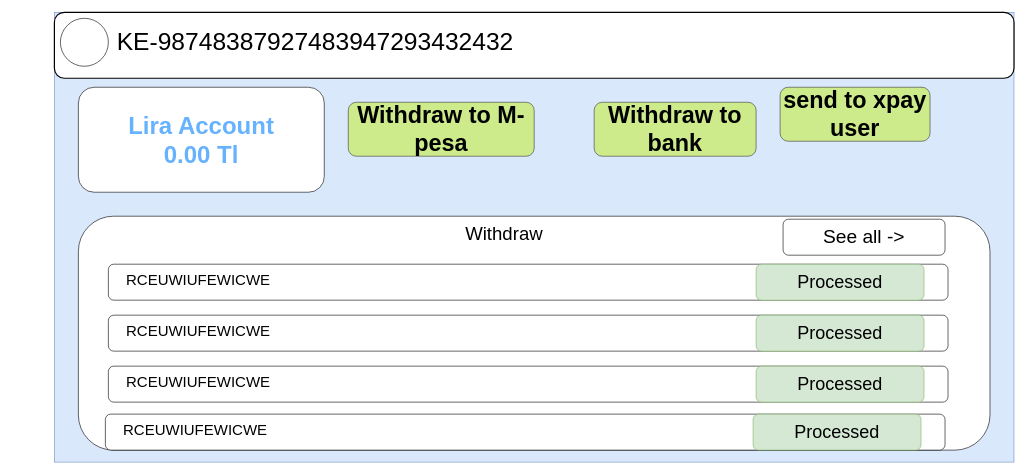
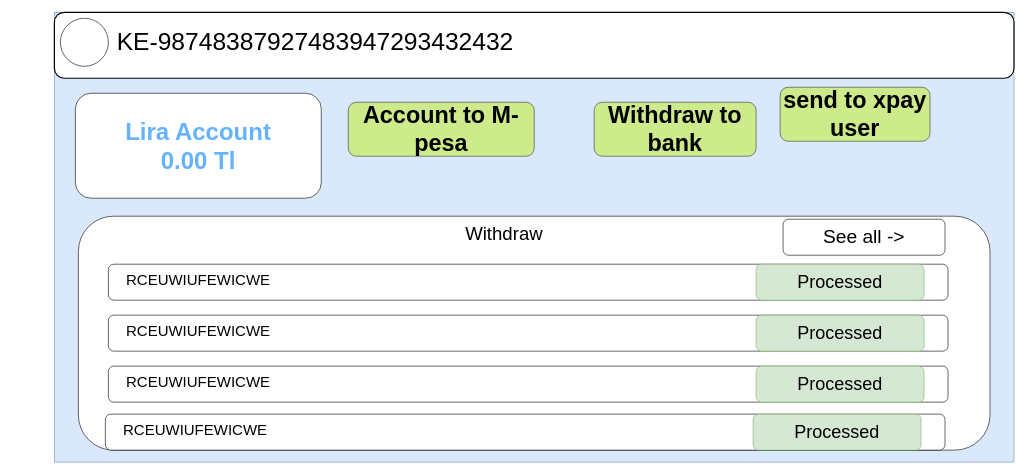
- <mxCell id="23" value="&lt;font style=&quot;font-size: 39px;&quot;&gt;&lt;b&gt;Withdraw to M-pesa&lt;/b&gt;&lt;/font&gt;" style="rounded=1;whiteSpace=wrap;html=1;fillColor=#cdeb8b;strokeColor=#36393d;" parent="1" vertex="1"><mxGeometry x="580" y="170" width="310" height="90" as="geometry" /></mxCell>
+ <mxCell id="23" value="&lt;font style=&quot;font-size: 39px;&quot;&gt;&lt;b&gt;Account to M-pesa&lt;/b&gt;&lt;/font&gt;" style="rounded=1;whiteSpace=wrap;html=1;fillColor=#cdeb8b;strokeColor=#36393d;" parent="1" vertex="1"><mxGeometry x="580" y="170" width="310" height="90" as="geometry" /></mxCell>
- <mxCell id="21" value="&lt;font color=&quot;#66b2ff&quot; style=&quot;font-size: 40px;&quot;&gt;&lt;b&gt;Lira Account&lt;br&gt;0.00 Tl&lt;/b&gt;&lt;/font&gt;" style="rounded=1;whiteSpace=wrap;html=1;" parent="1" vertex="1"><mxGeometry x="130" y="145" width="410" height="175" as="geometry" /></mxCell>
+ <mxCell id="21" value="&lt;font color=&quot;#66b2ff&quot; style=&quot;font-size: 40px;&quot;&gt;&lt;b&gt;Lira Account&lt;br&gt;0.00 Tl&lt;/b&gt;&lt;/font&gt;" style="rounded=1;whiteSpace=wrap;html=1;" parent="1" vertex="1"><mxGeometry x="125" y="155" width="410" height="175" as="geometry" /></mxCell>
